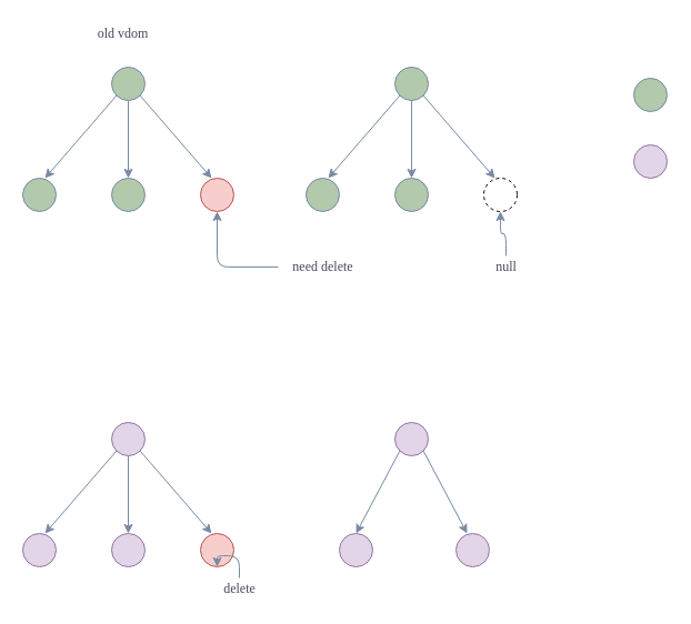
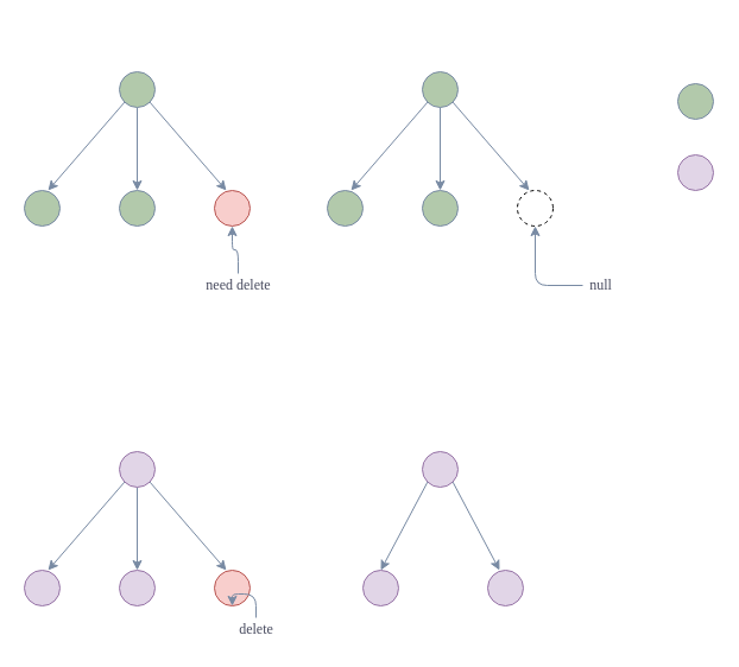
- <mxCell id="9" value="old vdom" style="text;html=1;align=center;verticalAlign=middle;resizable=0;points=[];autosize=1;strokeColor=none;fontColor=#46495D;fontFamily=Comic Sans MS;" vertex="1" parent="1"><mxGeometry x="80" y="20" width="60" height="20" as="geometry" /></mxCell>
- <mxCell id="36" value="need delete" style="text;html=1;align=center;verticalAlign=middle;resizable=0;points=[];autosize=1;strokeColor=none;fontFamily=Comic Sans MS;fontColor=#46495D;" vertex="1" parent="1"><mxGeometry x="250" y="230" width="80" height="20" as="geometry" /></mxCell>
+ <mxCell id="36" value="need delete" style="text;html=1;align=center;verticalAlign=middle;resizable=0;points=[];autosize=1;strokeColor=none;fontFamily=Comic Sans MS;fontColor=#46495D;" vertex="1" parent="1"><mxGeometry x="160" y="230" width="80" height="20" as="geometry" /></mxCell>
- <mxCell id="34" value="null" style="text;html=1;align=center;verticalAlign=middle;resizable=0;points=[];autosize=1;strokeColor=none;fontFamily=Comic Sans MS;fontColor=#46495D;" vertex="1" parent="1"><mxGeometry x="440" y="230" width="30" height="20" as="geometry" /></mxCell>
+ <mxCell id="34" value="null" style="text;html=1;align=center;verticalAlign=middle;resizable=0;points=[];autosize=1;strokeColor=none;fontFamily=Comic Sans MS;fontColor=#46495D;" vertex="1" parent="1"><mxGeometry x="490" y="230" width="30" height="20" as="geometry" /></mxCell>
